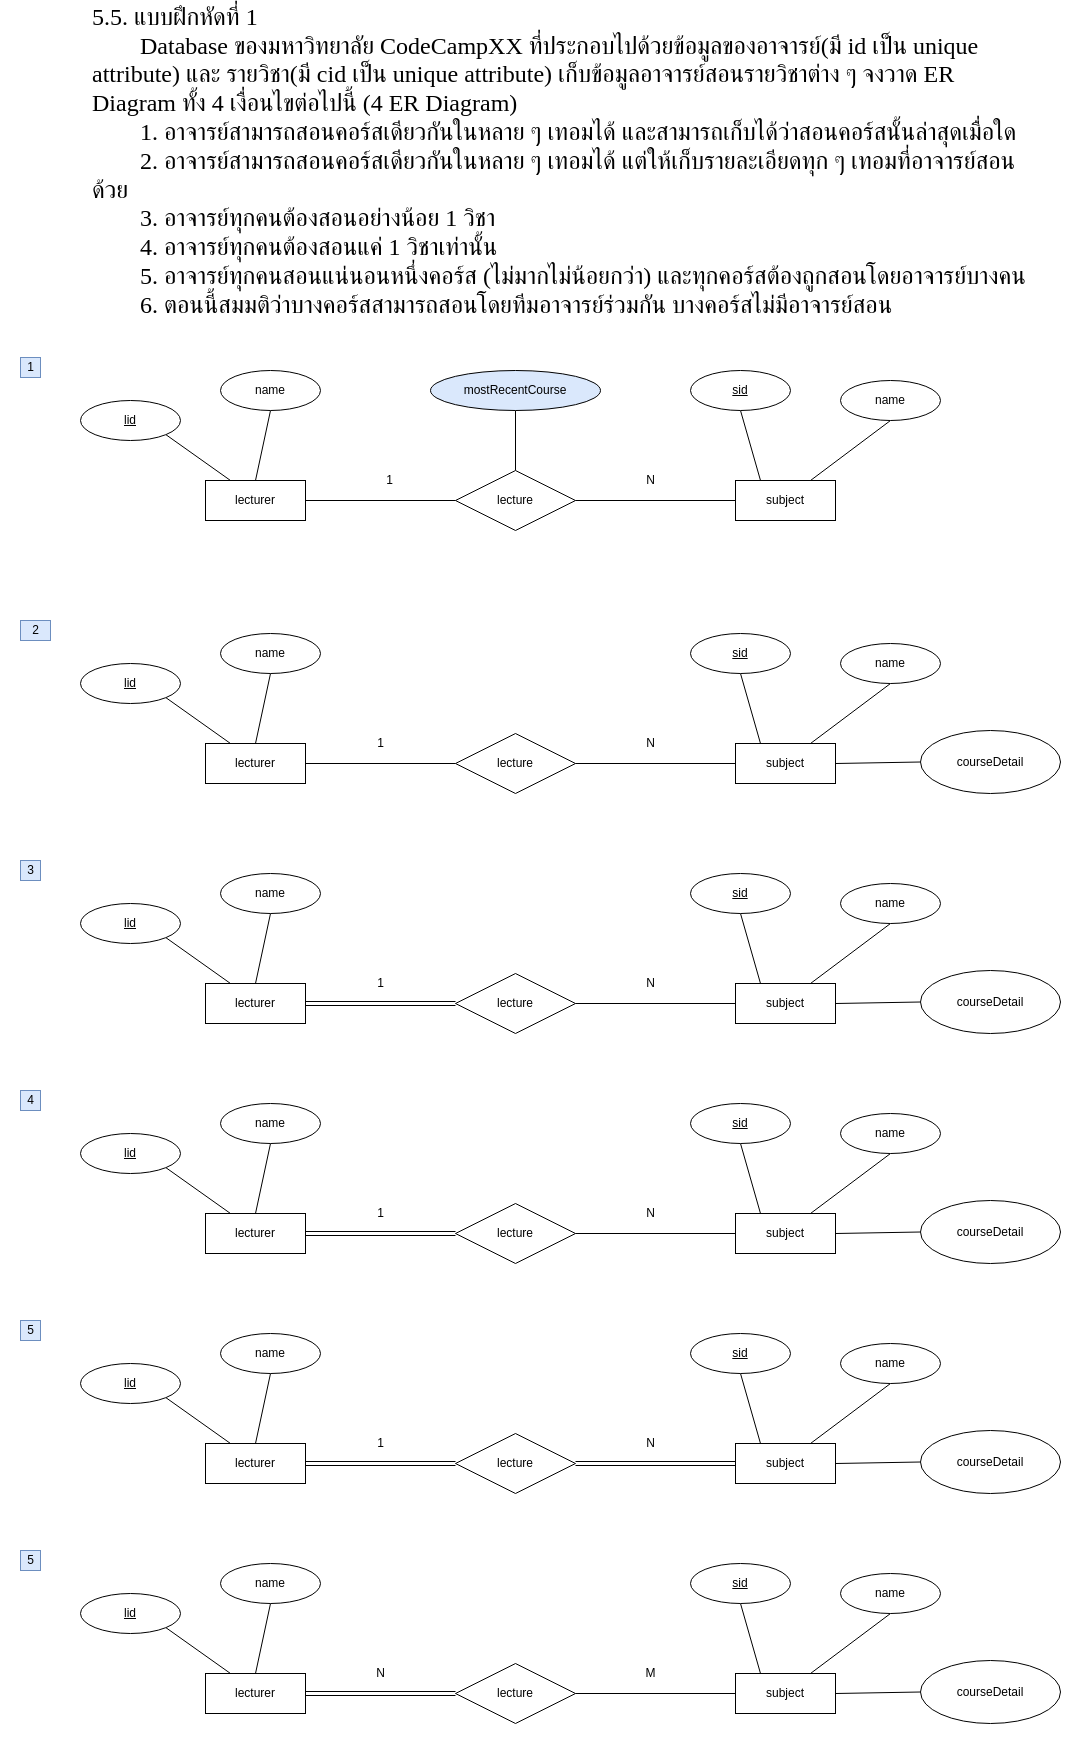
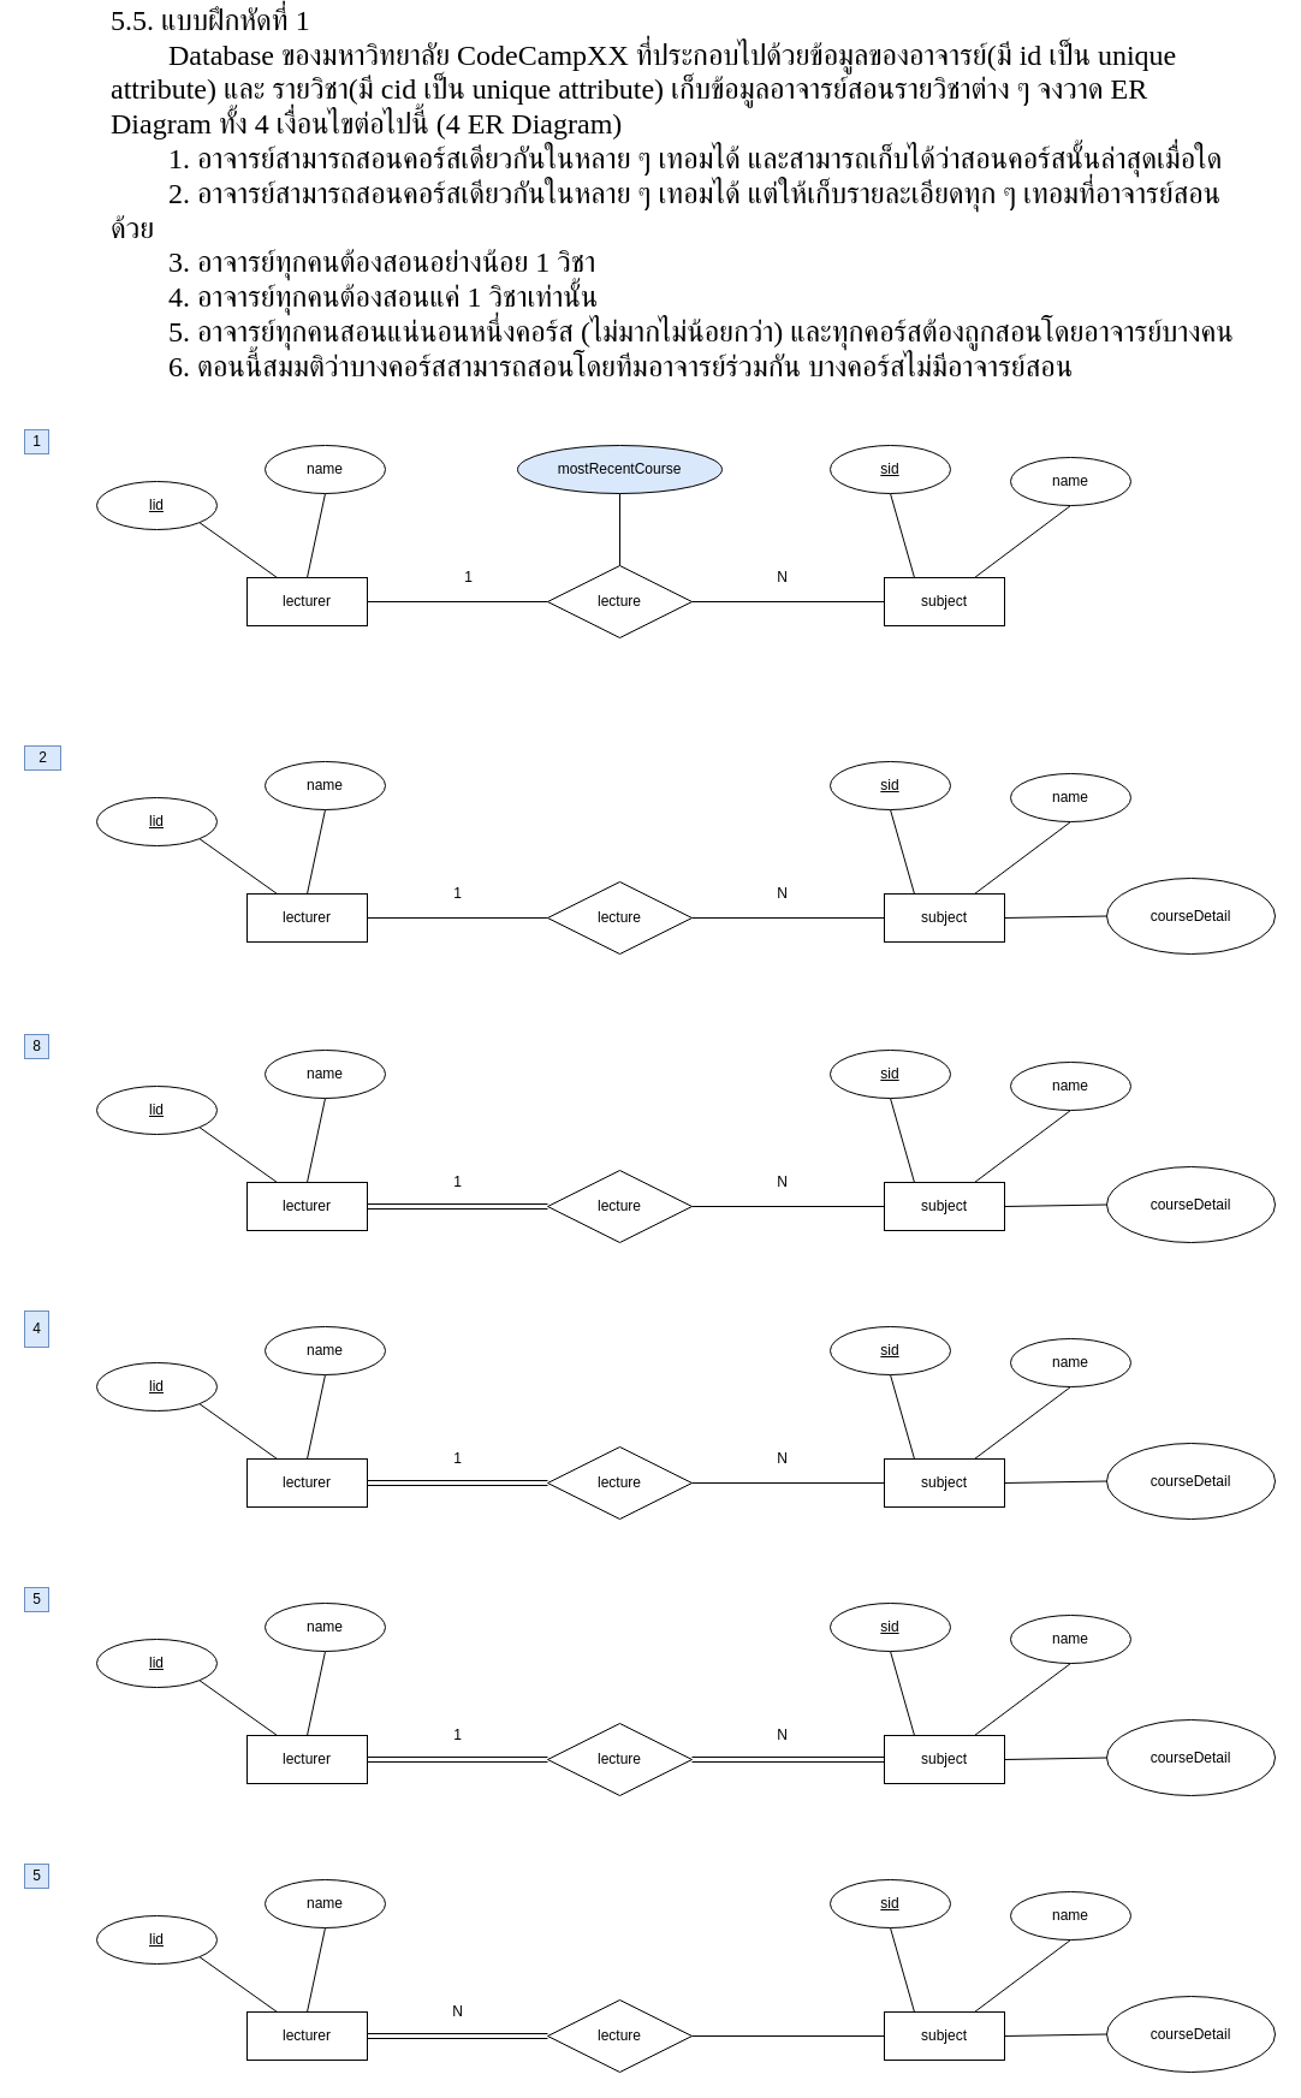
- <mxCell id="53" value="3" style="text;html=1;align=center;verticalAlign=middle;resizable=0;points=[];autosize=1;fillColor=#dae8fc;strokeColor=#6c8ebf;" vertex="1" parent="1"><mxGeometry x="20" y="860" width="20" height="20" as="geometry" /></mxCell>
+ <mxCell id="53" value="8" style="text;html=1;align=center;verticalAlign=middle;resizable=0;points=[];autosize=1;fillColor=#dae8fc;strokeColor=#6c8ebf;" vertex="1" parent="1"><mxGeometry x="20" y="860" width="20" height="20" as="geometry" /></mxCell>
- <mxCell id="71" value="4" style="text;html=1;align=center;verticalAlign=middle;resizable=0;points=[];autosize=1;fillColor=#dae8fc;strokeColor=#6c8ebf;" vertex="1" parent="1"><mxGeometry x="20" y="1090" width="20" height="20" as="geometry" /></mxCell>
+ <mxCell id="71" value="4" style="text;html=1;align=center;verticalAlign=middle;resizable=0;points=[];autosize=1;fillColor=#dae8fc;strokeColor=#6c8ebf;" vertex="1" parent="1"><mxGeometry x="20" y="1090" width="20" height="30" as="geometry" /></mxCell>
- <mxCell id="109" value="M" style="text;html=1;align=center;verticalAlign=middle;resizable=0;points=[];autosize=1;" vertex="1" parent="1"><mxGeometry x="635" y="1663" width="30" height="20" as="geometry" /></mxCell>
